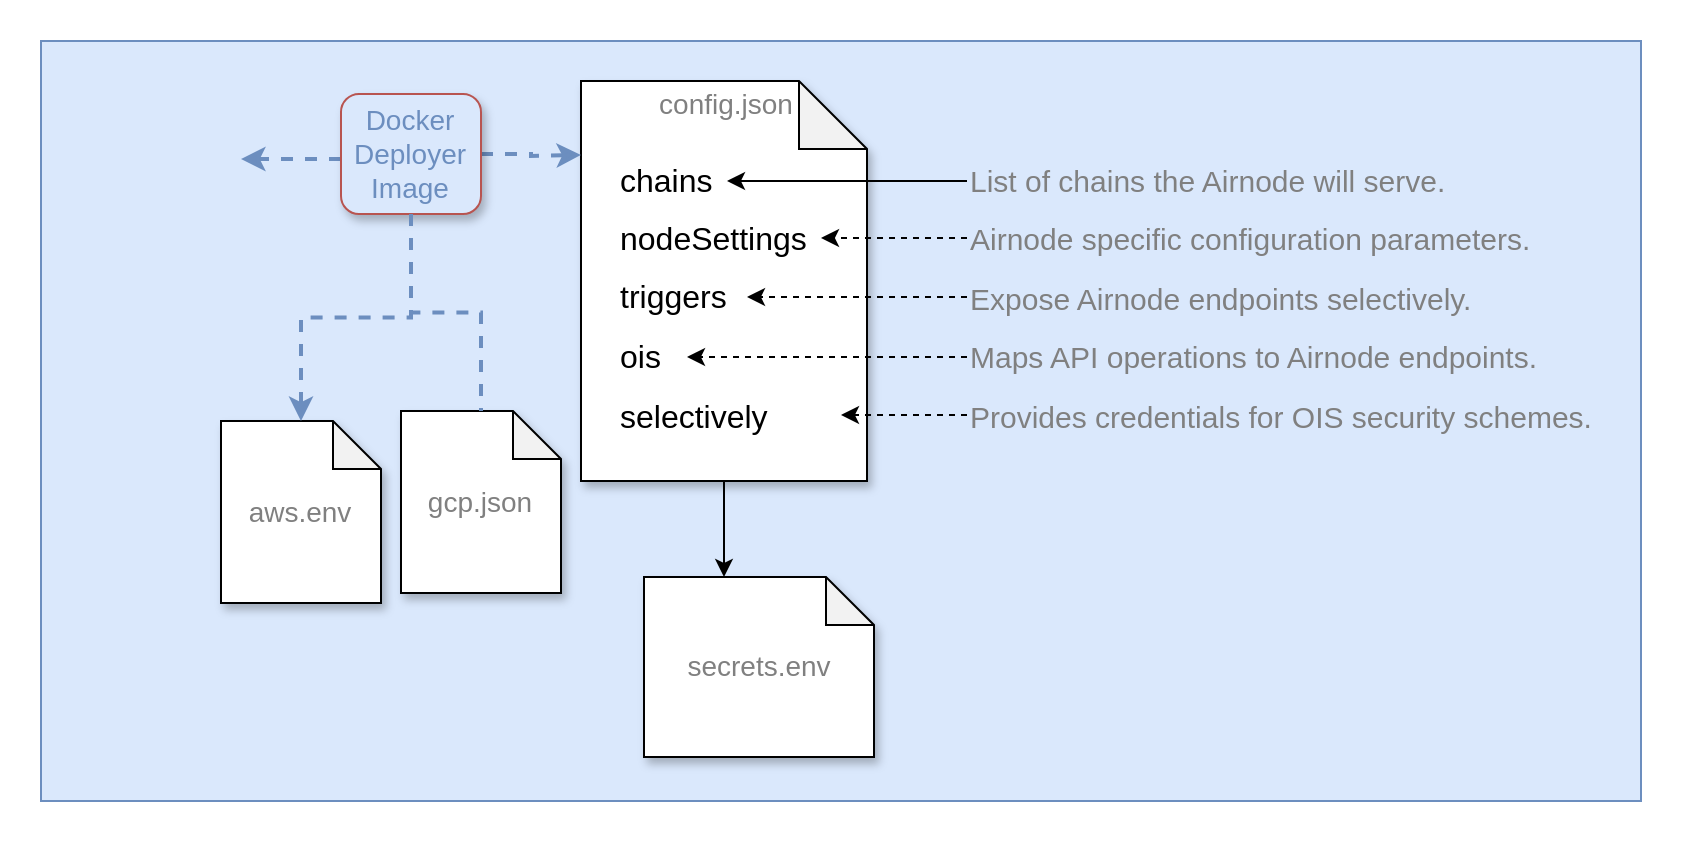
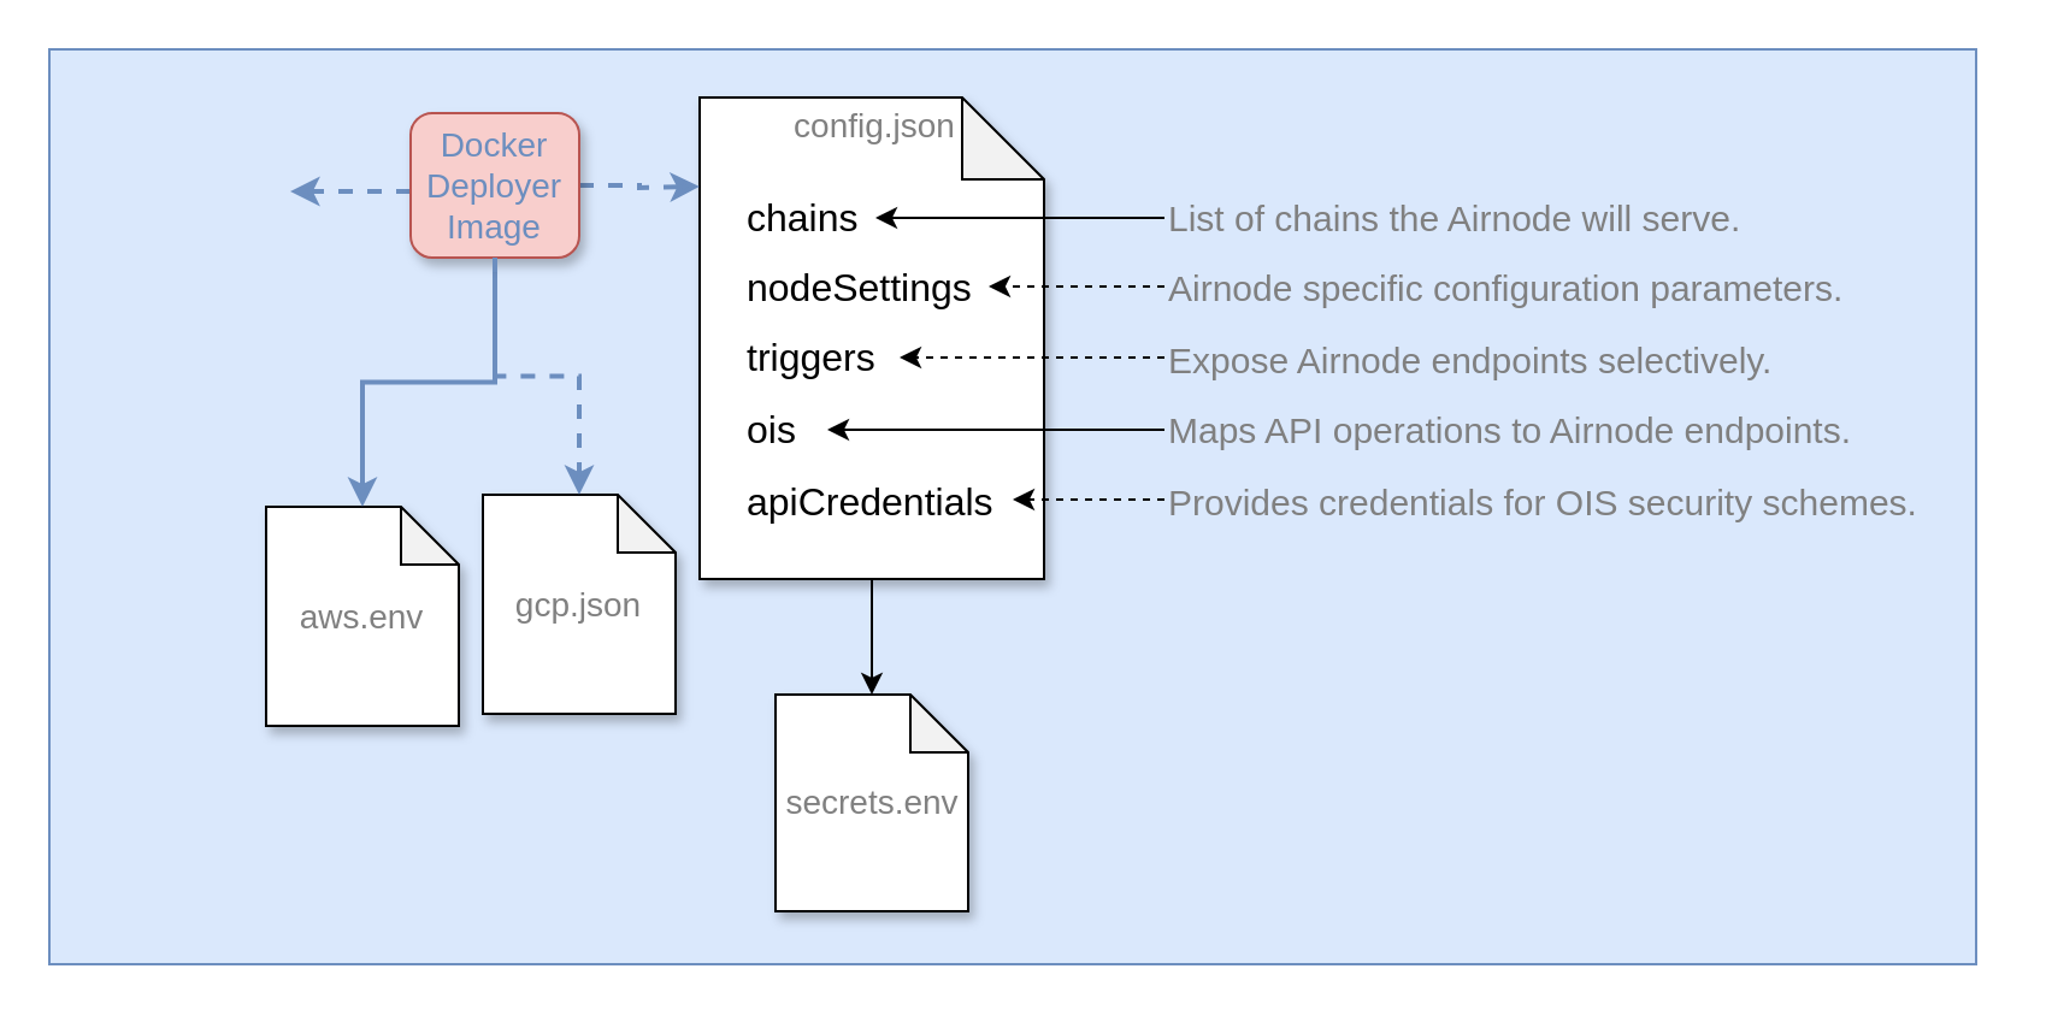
- <mxCell id="27" value="&lt;font style=&quot;font-size: 14px&quot; color=&quot;#6c8ebf&quot;&gt;Docker&lt;br&gt;Deployer&lt;br&gt;Image&lt;br&gt;&lt;/font&gt;" style="rounded=1;whiteSpace=wrap;html=1;shadow=1;fillColor=#dae8fc;strokeColor=#b85450;" parent="1" vertex="1"><mxGeometry x="170" y="46.5" width="70" height="60" as="geometry" /></mxCell>
+ <mxCell id="27" value="&lt;font style=&quot;font-size: 14px&quot; color=&quot;#6c8ebf&quot;&gt;Docker&lt;br&gt;Deployer&lt;br&gt;Image&lt;br&gt;&lt;/font&gt;" style="rounded=1;whiteSpace=wrap;html=1;shadow=1;fillColor=#f8cecc;strokeColor=#b85450;" parent="1" vertex="1"><mxGeometry x="170" y="46.5" width="70" height="60" as="geometry" /></mxCell>
- <mxCell id="25" style="edgeStyle=orthogonalEdgeStyle;rounded=0;orthogonalLoop=1;jettySize=auto;html=1;entryX=0.5;entryY=0;entryDx=0;entryDy=0;entryPerimeter=0;dashed=1;strokeColor=#6C8EBF;strokeWidth=2;fontColor=#6C8EBF;" parent="1" source="27" target="23" edge="1"><mxGeometry relative="1" as="geometry" /></mxCell>
+ <mxCell id="25" style="edgeStyle=orthogonalEdgeStyle;rounded=0;orthogonalLoop=1;jettySize=auto;html=1;entryX=0.5;entryY=0;entryDx=0;entryDy=0;entryPerimeter=0;dashed=0;strokeColor=#6C8EBF;strokeWidth=2;fontColor=#6C8EBF;" parent="1" source="27" target="23" edge="1"><mxGeometry relative="1" as="geometry" /></mxCell>
- <mxCell id="10" value="" style="endArrow=classic;html=1;entryX=1;entryY=0.5;entryDx=0;entryDy=0;dashed=1;exitX=0;exitY=0.5;exitDx=0;exitDy=0;" parent="1" source="4" target="15" edge="1"><mxGeometry width="50" height="50" relative="1" as="geometry"><mxPoint x="470" y="178" as="sourcePoint" /><mxPoint x="357" y="138" as="targetPoint" /></mxGeometry></mxCell>
+ <mxCell id="10" value="" style="endArrow=classic;html=1;entryX=1;entryY=0.5;entryDx=0;entryDy=0;dashed=0;exitX=0;exitY=0.5;exitDx=0;exitDy=0;" parent="1" source="4" target="15" edge="1"><mxGeometry width="50" height="50" relative="1" as="geometry"><mxPoint x="470" y="178" as="sourcePoint" /><mxPoint x="357" y="138" as="targetPoint" /></mxGeometry></mxCell>
- <mxCell id="29" style="edgeStyle=orthogonalEdgeStyle;rounded=0;orthogonalLoop=1;jettySize=auto;html=1;dashed=1;strokeColor=#6C8EBF;strokeWidth=2;fontColor=#6C8EBF;exitX=0.5;exitY=1;exitDx=0;exitDy=0;endArrow=none;" parent="1" source="27" target="28" edge="1"><mxGeometry relative="1" as="geometry"><mxPoint x="318" y="440" as="sourcePoint" /><mxPoint x="243" y="563.5" as="targetPoint" /></mxGeometry></mxCell>
+ <mxCell id="29" style="edgeStyle=orthogonalEdgeStyle;rounded=0;orthogonalLoop=1;jettySize=auto;html=1;dashed=1;strokeColor=#6C8EBF;strokeWidth=2;fontColor=#6C8EBF;exitX=0.5;exitY=1;exitDx=0;exitDy=0;" parent="1" source="27" target="28" edge="1"><mxGeometry relative="1" as="geometry"><mxPoint x="318" y="440" as="sourcePoint" /><mxPoint x="243" y="563.5" as="targetPoint" /></mxGeometry></mxCell>
- <mxCell id="12" value="&lt;font style=&quot;font-size: 16px&quot;&gt;selectively&lt;/font&gt;" style="text;html=1;strokeColor=none;fillColor=none;align=left;verticalAlign=middle;whiteSpace=wrap;rounded=0;" parent="1" vertex="1"><mxGeometry x="308" y="198" width="102" height="20" as="geometry" /></mxCell>
+ <mxCell id="12" value="&lt;font style=&quot;font-size: 16px&quot;&gt;apiCredentials&lt;/font&gt;" style="text;html=1;strokeColor=none;fillColor=none;align=left;verticalAlign=middle;whiteSpace=wrap;rounded=0;" parent="1" vertex="1"><mxGeometry x="308" y="198" width="102" height="20" as="geometry" /></mxCell>
- <mxCell id="9" value="&lt;span style=&quot;color: rgb(128 , 128 , 128)&quot;&gt;secrets.env&lt;/span&gt;" style="shape=note;whiteSpace=wrap;html=1;backgroundOutline=1;darkOpacity=0.05;fontSize=14;size=24;shadow=1;" parent="1" vertex="1"><mxGeometry x="321.5" y="288" width="115" height="90" as="geometry" /></mxCell>
+ <mxCell id="9" value="&lt;span style=&quot;color: rgb(128 , 128 , 128)&quot;&gt;secrets.env&lt;/span&gt;" style="shape=note;whiteSpace=wrap;html=1;backgroundOutline=1;darkOpacity=0.05;fontSize=14;size=24;shadow=1;" parent="1" vertex="1"><mxGeometry x="321.5" y="288" width="80" height="90" as="geometry" /></mxCell>
